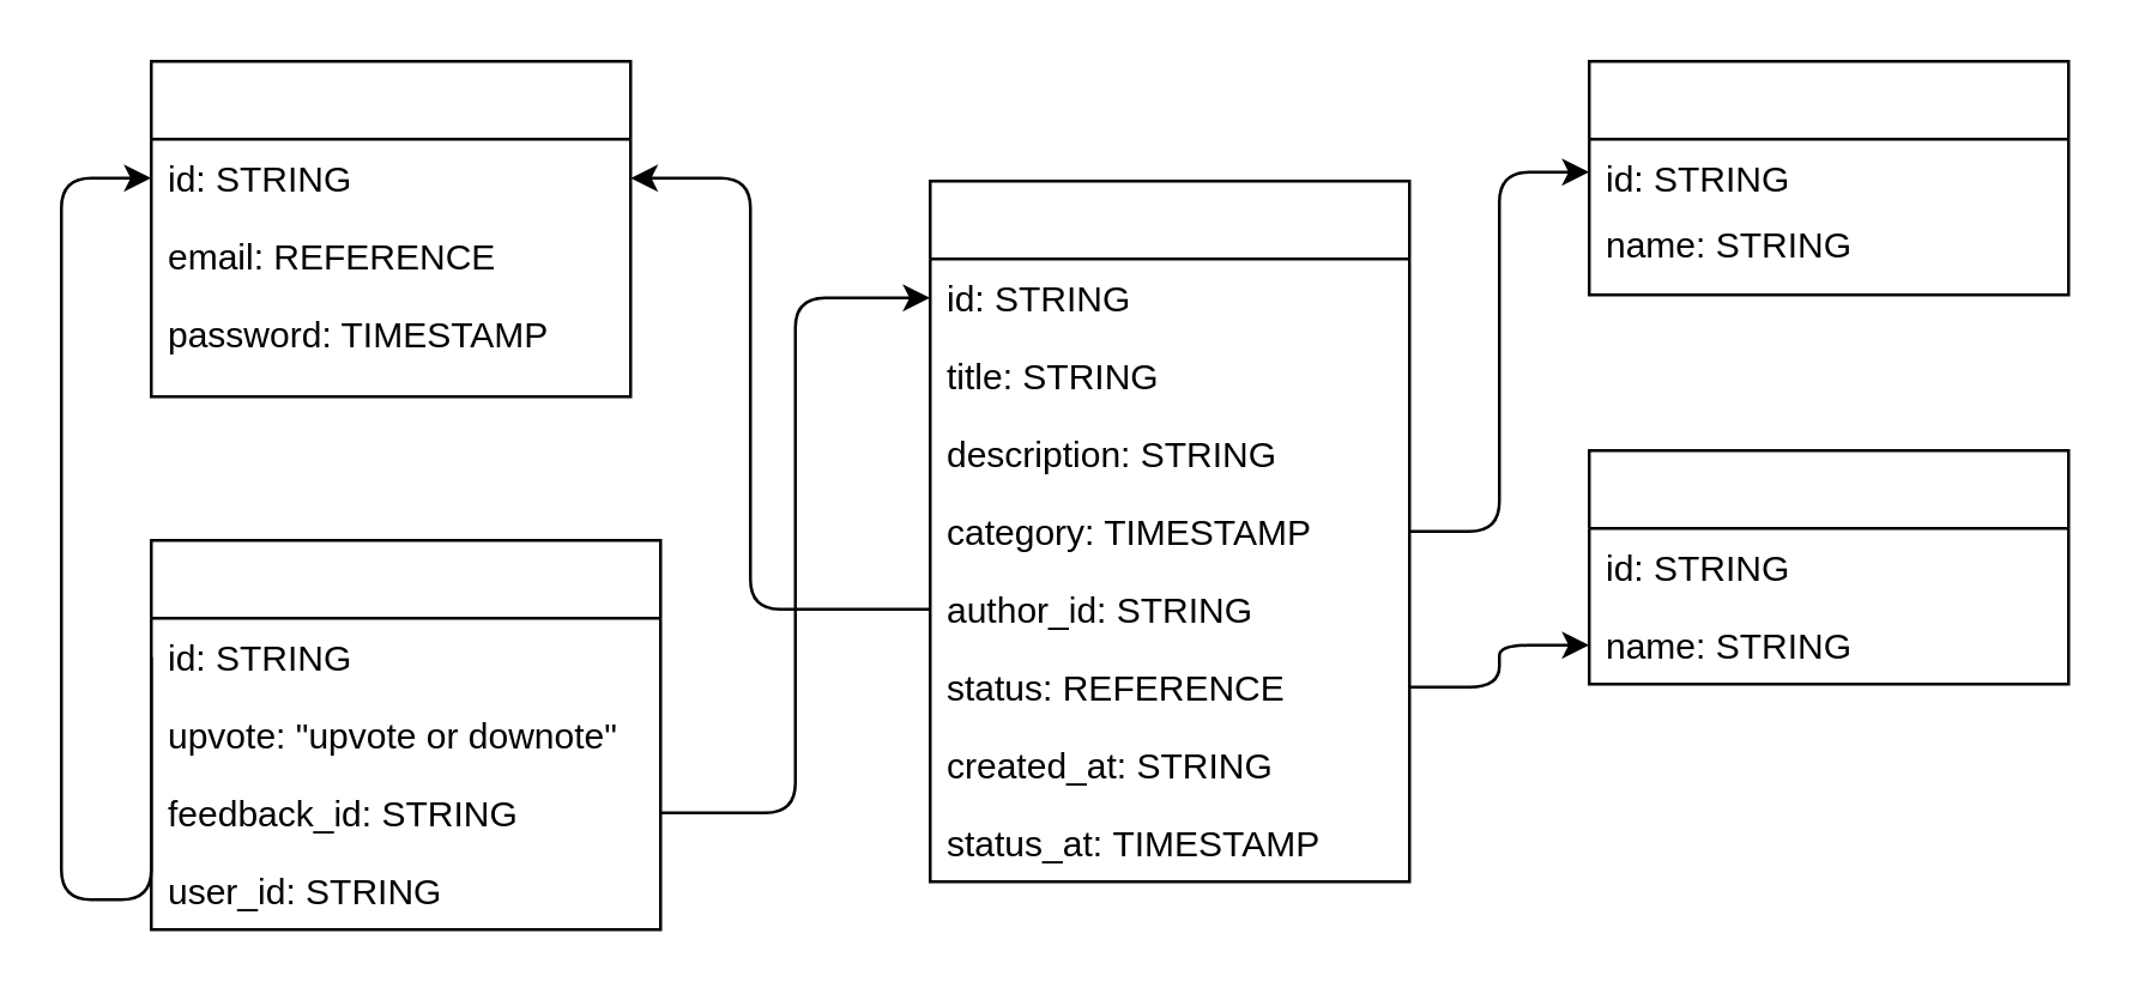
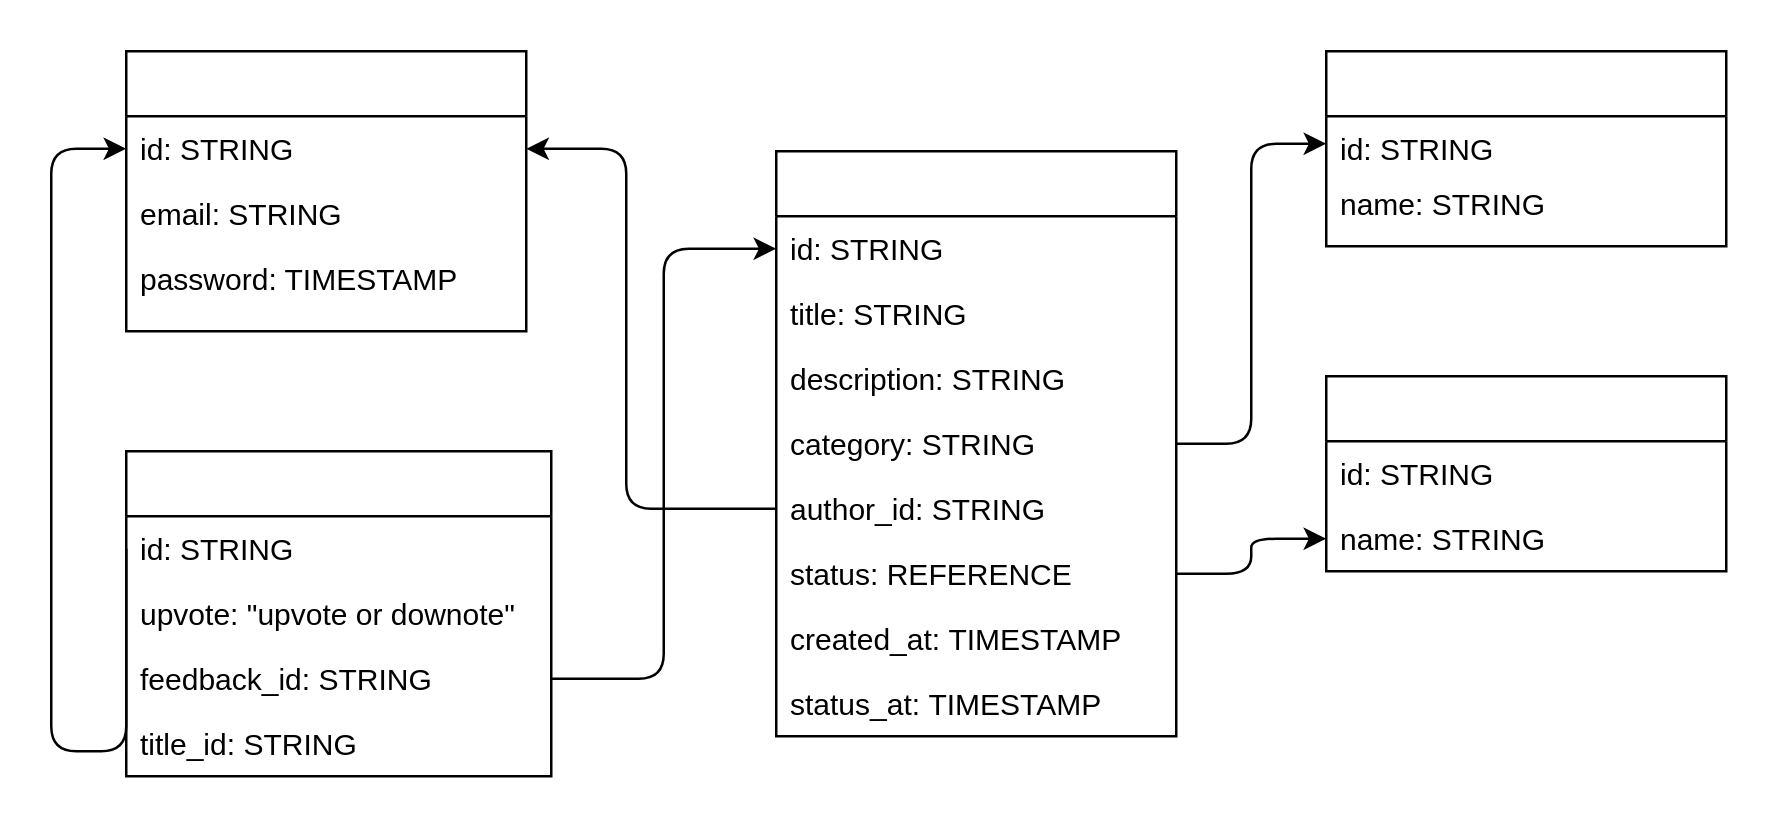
- <mxCell id="4" value="email: REFERENCE" style="text;html=1;strokeColor=none;fillColor=none;align=left;verticalAlign=top;spacingLeft=4;spacingRight=4;whiteSpace=wrap;overflow=hidden;rotatable=0;points=[[0,0.5],[1,0.5]];portConstraint=eastwest;fontColor=#000000;" parent="2" vertex="1"><mxGeometry y="52" width="160" height="26" as="geometry" /></mxCell>
+ <mxCell id="4" value="email: STRING" style="text;html=1;strokeColor=none;fillColor=none;align=left;verticalAlign=top;spacingLeft=4;spacingRight=4;whiteSpace=wrap;overflow=hidden;rotatable=0;points=[[0,0.5],[1,0.5]];portConstraint=eastwest;fontColor=#000000;" parent="2" vertex="1"><mxGeometry y="52" width="160" height="26" as="geometry" /></mxCell>
- <mxCell id="10" value="category: TIMESTAMP" style="text;html=1;strokeColor=none;fillColor=none;align=left;verticalAlign=top;spacingLeft=4;spacingRight=4;whiteSpace=wrap;overflow=hidden;rotatable=0;points=[[0,0.5],[1,0.5]];portConstraint=eastwest;fontColor=#000000;" parent="6" vertex="1"><mxGeometry y="104" width="160" height="26" as="geometry" /></mxCell>
+ <mxCell id="10" value="category: STRING" style="text;html=1;strokeColor=none;fillColor=none;align=left;verticalAlign=top;spacingLeft=4;spacingRight=4;whiteSpace=wrap;overflow=hidden;rotatable=0;points=[[0,0.5],[1,0.5]];portConstraint=eastwest;fontColor=#000000;" parent="6" vertex="1"><mxGeometry y="104" width="160" height="26" as="geometry" /></mxCell>
- <mxCell id="13" value="created_at:&amp;nbsp;STRING" style="text;html=1;strokeColor=none;fillColor=none;align=left;verticalAlign=top;spacingLeft=4;spacingRight=4;whiteSpace=wrap;overflow=hidden;rotatable=0;points=[[0,0.5],[1,0.5]];portConstraint=eastwest;fontColor=#000000;" parent="6" vertex="1"><mxGeometry y="182" width="160" height="26" as="geometry" /></mxCell>
+ <mxCell id="13" value="created_at:&amp;nbsp;TIMESTAMP" style="text;html=1;strokeColor=none;fillColor=none;align=left;verticalAlign=top;spacingLeft=4;spacingRight=4;whiteSpace=wrap;overflow=hidden;rotatable=0;points=[[0,0.5],[1,0.5]];portConstraint=eastwest;fontColor=#000000;" parent="6" vertex="1"><mxGeometry y="182" width="160" height="26" as="geometry" /></mxCell>
- <mxCell id="27" value="user_id: STRING" style="text;html=1;strokeColor=none;fillColor=none;align=left;verticalAlign=top;spacingLeft=4;spacingRight=4;whiteSpace=wrap;overflow=hidden;rotatable=0;points=[[0,0.5],[1,0.5]];portConstraint=eastwest;fontColor=#000000;" parent="23" vertex="1"><mxGeometry y="104" width="170" height="26" as="geometry" /></mxCell>
+ <mxCell id="27" value="title_id: STRING" style="text;html=1;strokeColor=none;fillColor=none;align=left;verticalAlign=top;spacingLeft=4;spacingRight=4;whiteSpace=wrap;overflow=hidden;rotatable=0;points=[[0,0.5],[1,0.5]];portConstraint=eastwest;fontColor=#000000;" parent="23" vertex="1"><mxGeometry y="104" width="170" height="26" as="geometry" /></mxCell>
